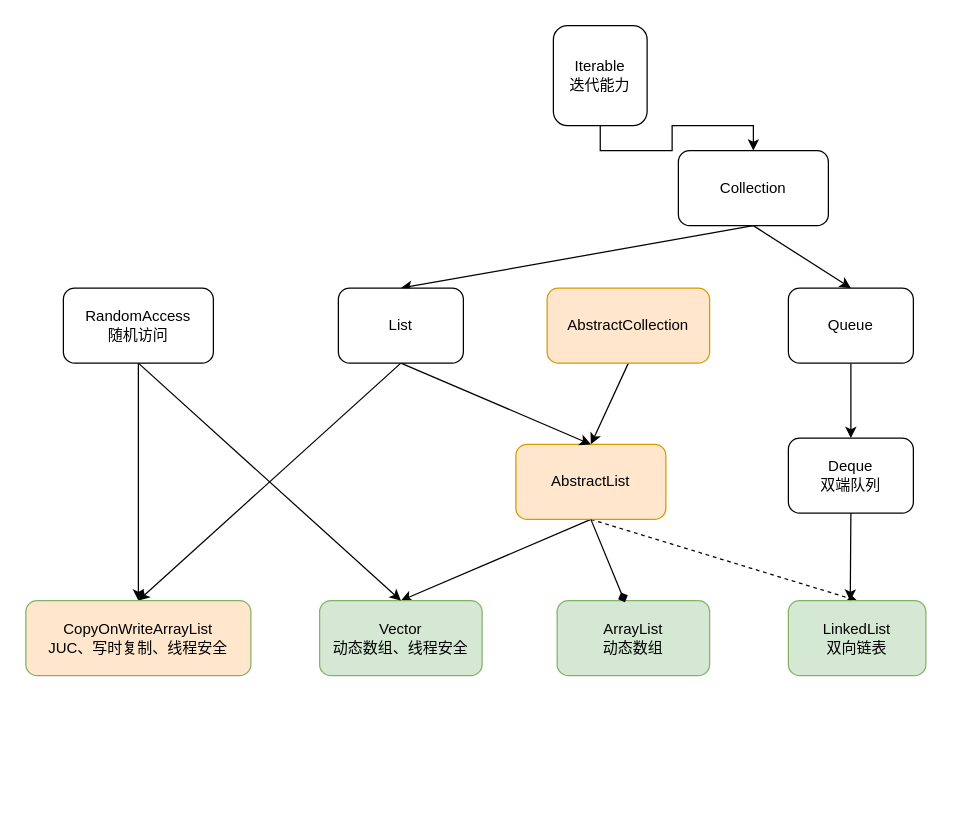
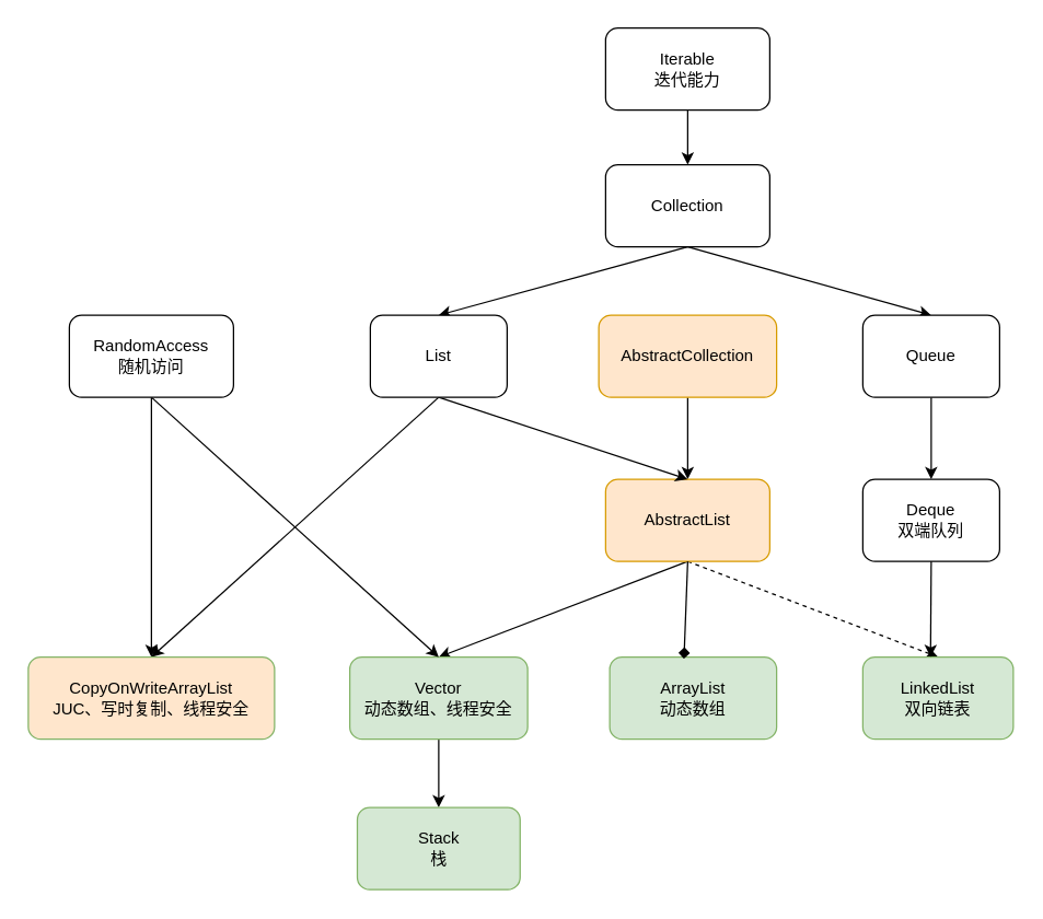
- <mxCell id="3" value="Iterable&lt;br&gt;迭代能力" style="rounded=1;whiteSpace=wrap;html=1;" parent="1" vertex="1"><mxGeometry x="442" y="20" width="75" height="80" as="geometry" /></mxCell>
+ <mxCell id="3" value="Iterable&lt;br&gt;迭代能力" style="rounded=1;whiteSpace=wrap;html=1;" parent="1" vertex="1"><mxGeometry x="442" y="20" width="120" height="60" as="geometry" /></mxCell>
- <mxCell id="6" value="Collection" style="rounded=1;whiteSpace=wrap;html=1;" parent="1" vertex="1"><mxGeometry x="542" y="120" width="120" height="60" as="geometry" /></mxCell>
+ <mxCell id="6" value="Collection" style="rounded=1;whiteSpace=wrap;html=1;" parent="1" vertex="1"><mxGeometry x="442" y="120" width="120" height="60" as="geometry" /></mxCell>
- <mxCell id="11" value="AbstractList" style="rounded=1;whiteSpace=wrap;html=1;fillColor=#ffe6cc;strokeColor=#d79b00;" parent="1" vertex="1"><mxGeometry x="412" y="355" width="120" height="60" as="geometry" /></mxCell>
+ <mxCell id="11" value="AbstractList" style="rounded=1;whiteSpace=wrap;html=1;fillColor=#ffe6cc;strokeColor=#d79b00;" parent="1" vertex="1"><mxGeometry x="442" y="350" width="120" height="60" as="geometry" /></mxCell>
+ <mxCell id="15" style="edgeStyle=none;rounded=0;orthogonalLoop=1;jettySize=auto;html=1;exitX=0.5;exitY=1;exitDx=0;exitDy=0;entryX=0.5;entryY=0;entryDx=0;entryDy=0;" parent="1" source="16" target="17" edge="1"><mxGeometry relative="1" as="geometry" /></mxCell>
+ <mxCell id="17" value="Stack&lt;br&gt;栈" style="rounded=1;whiteSpace=wrap;html=1;fillColor=#d5e8d4;strokeColor=#82b366;" parent="1" vertex="1"><mxGeometry x="260.5" y="590" width="119" height="60" as="geometry" /></mxCell>
